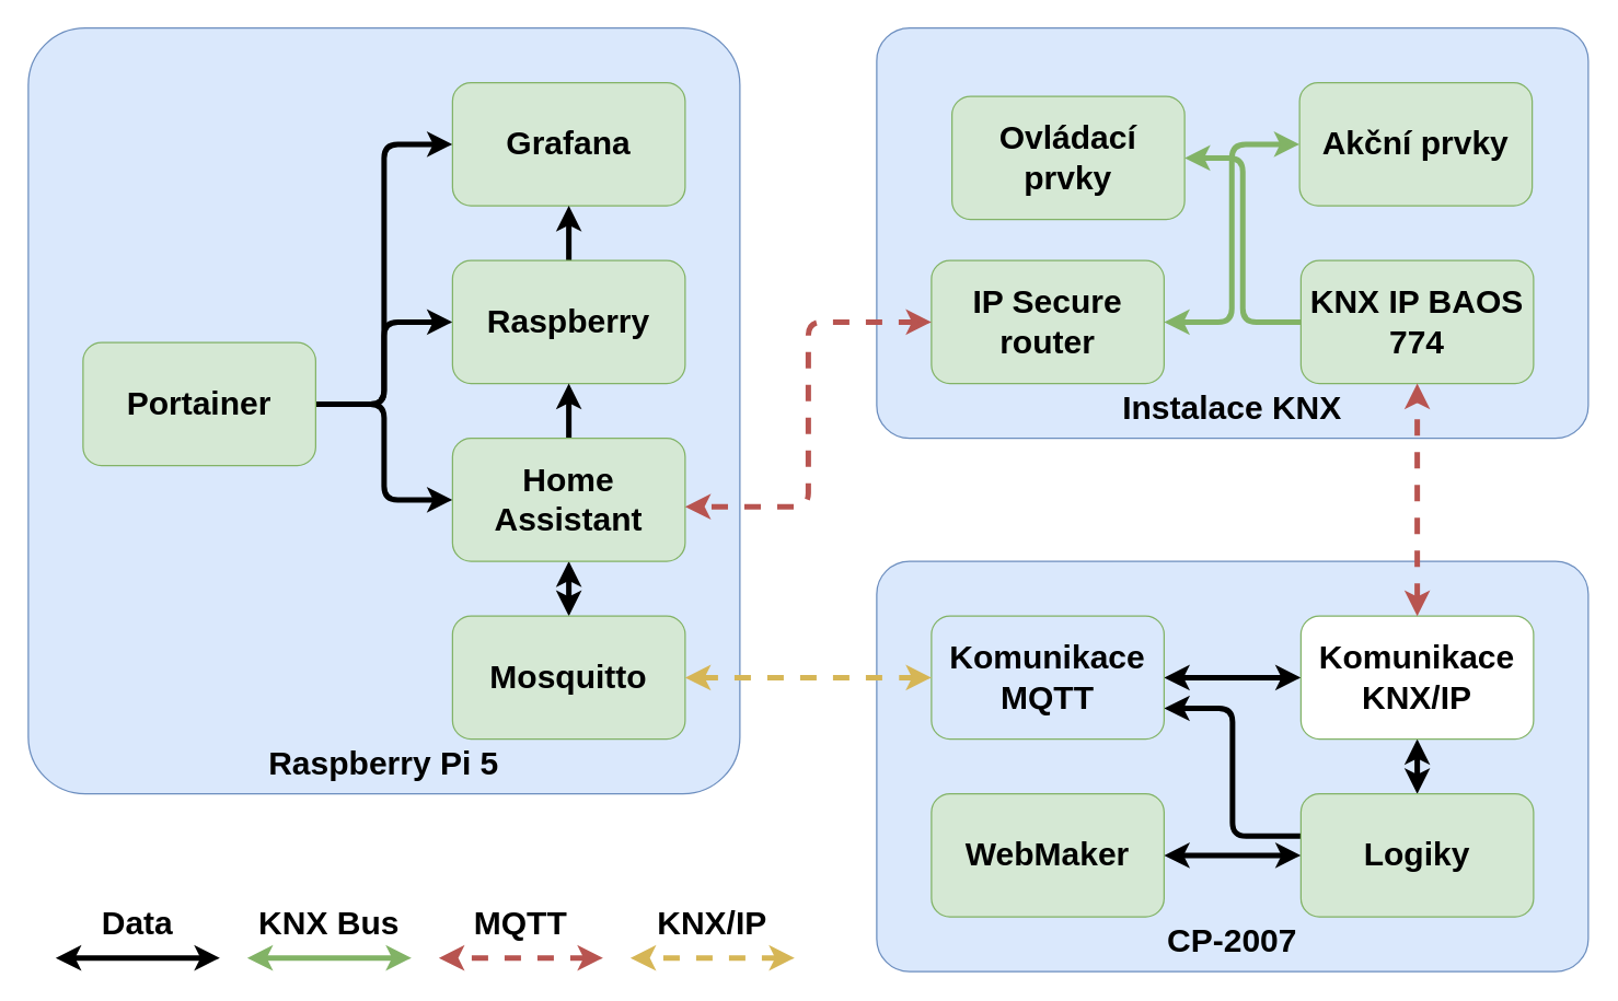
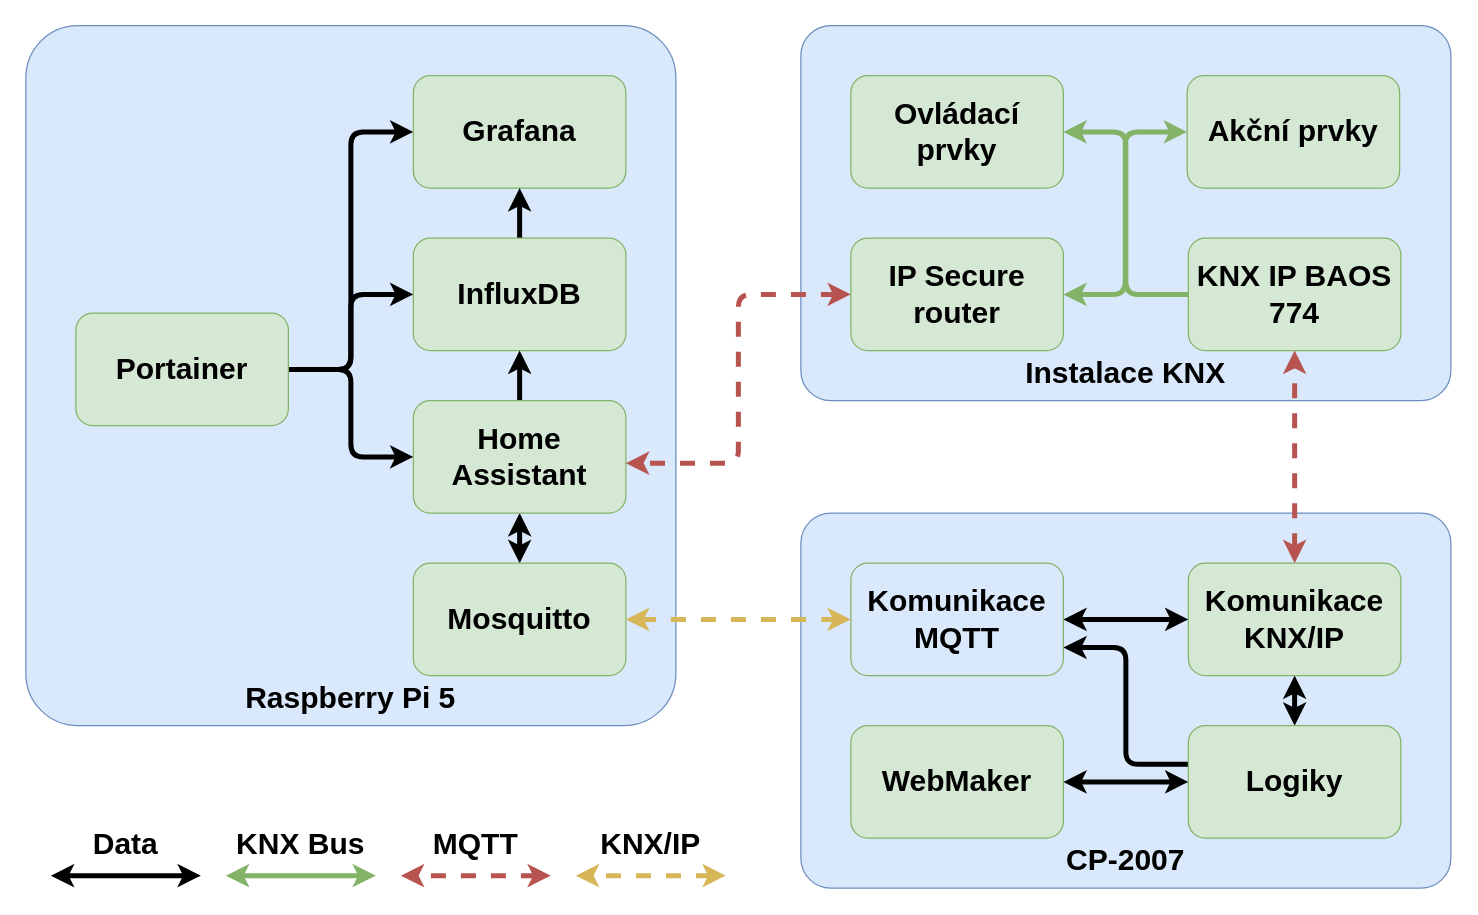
- <mxCell id="31" value="&lt;h1&gt;Ovládací prvky&lt;/h1&gt;" style="rounded=1;whiteSpace=wrap;html=1;fillColor=#d5e8d4;strokeColor=#82b366;" vertex="1" parent="1"><mxGeometry x="695" y="70" width="170" height="90" as="geometry" /></mxCell>
+ <mxCell id="31" value="&lt;h1&gt;Ovládací prvky&lt;/h1&gt;" style="rounded=1;whiteSpace=wrap;html=1;fillColor=#d5e8d4;strokeColor=#82b366;" vertex="1" parent="1"><mxGeometry x="680" y="60" width="170" height="90" as="geometry" /></mxCell>
- <mxCell id="10" value="&lt;h1&gt;Raspberry&lt;/h1&gt;" style="rounded=1;whiteSpace=wrap;html=1;fillColor=#d5e8d4;strokeColor=#82b366;" parent="2" vertex="1"><mxGeometry x="310" y="170" width="170" height="90" as="geometry" /></mxCell>
+ <mxCell id="10" value="&lt;h1&gt;InfluxDB&lt;/h1&gt;" style="rounded=1;whiteSpace=wrap;html=1;fillColor=#d5e8d4;strokeColor=#82b366;" parent="2" vertex="1"><mxGeometry x="310" y="170" width="170" height="90" as="geometry" /></mxCell>
- <mxCell id="20" value="&lt;h1&gt;Komunikace KNX/IP&lt;/h1&gt;" style="rounded=1;whiteSpace=wrap;html=1;fillColor=#ffffff;strokeColor=#82b366;" vertex="1" parent="15"><mxGeometry x="310" y="40" width="170" height="90" as="geometry" /></mxCell>
+ <mxCell id="20" value="&lt;h1&gt;Komunikace KNX/IP&lt;/h1&gt;" style="rounded=1;whiteSpace=wrap;html=1;fillColor=#d5e8d4;strokeColor=#82b366;" vertex="1" parent="15"><mxGeometry x="310" y="40" width="170" height="90" as="geometry" /></mxCell>
